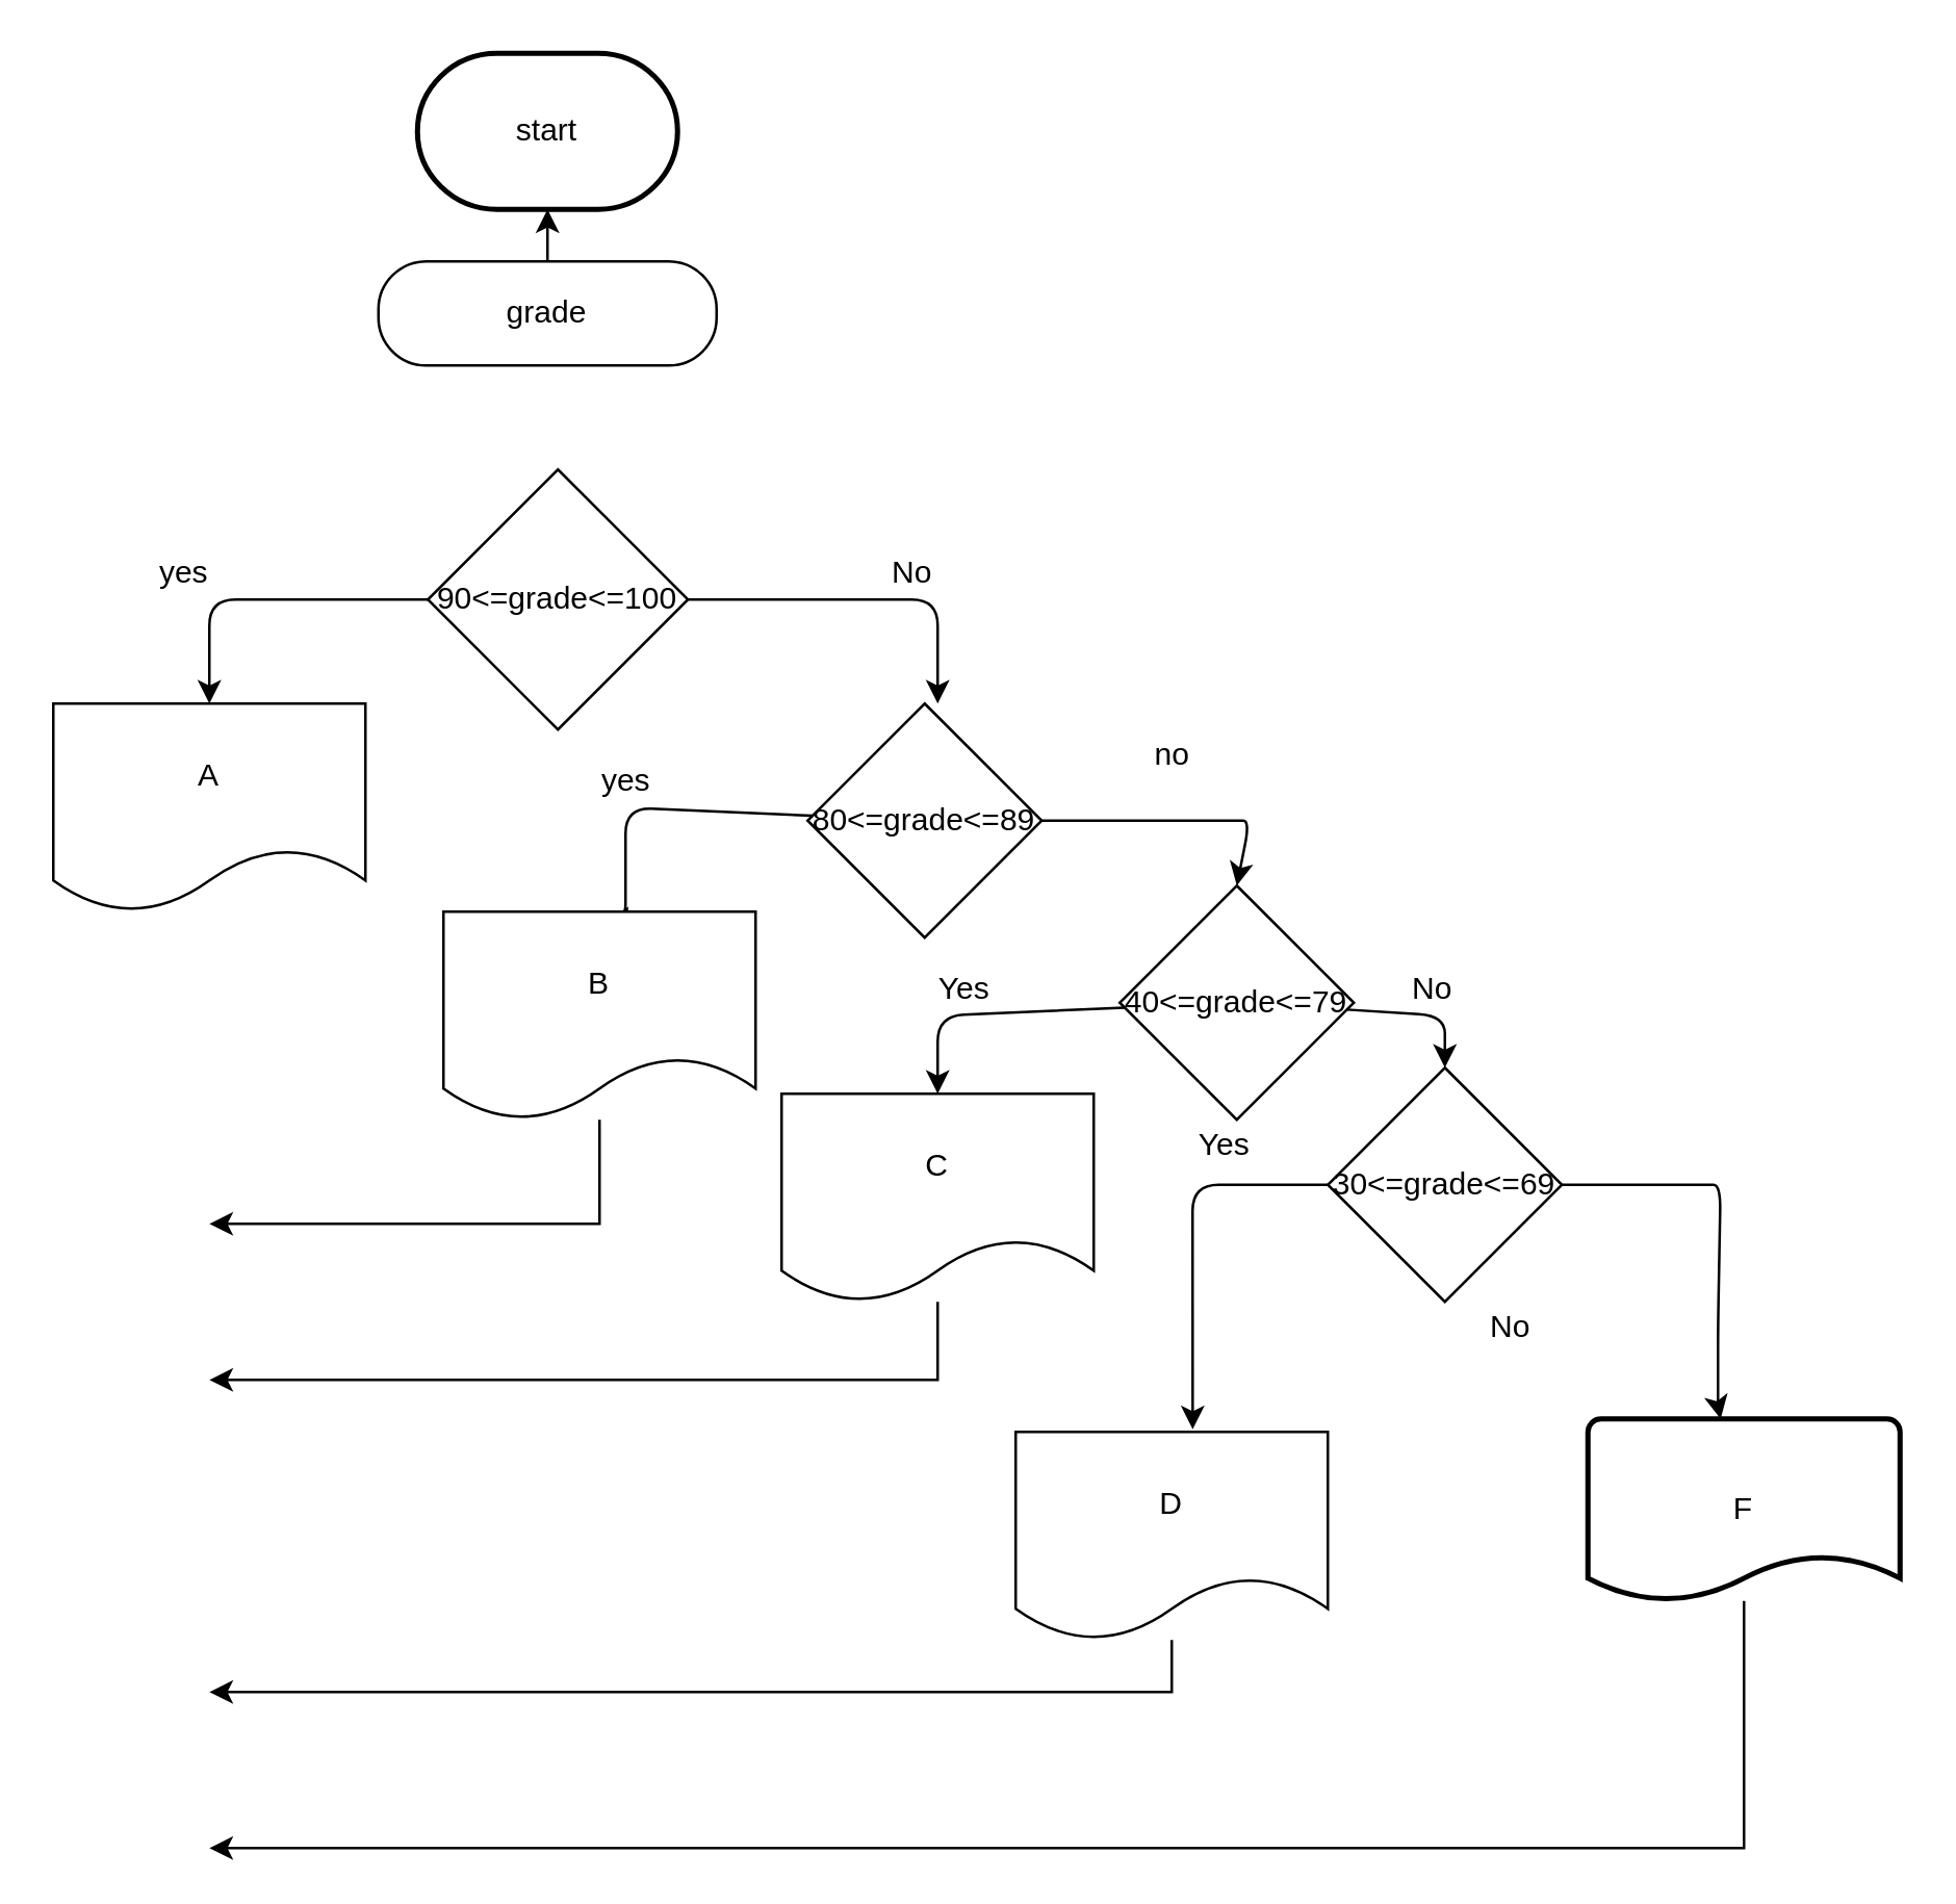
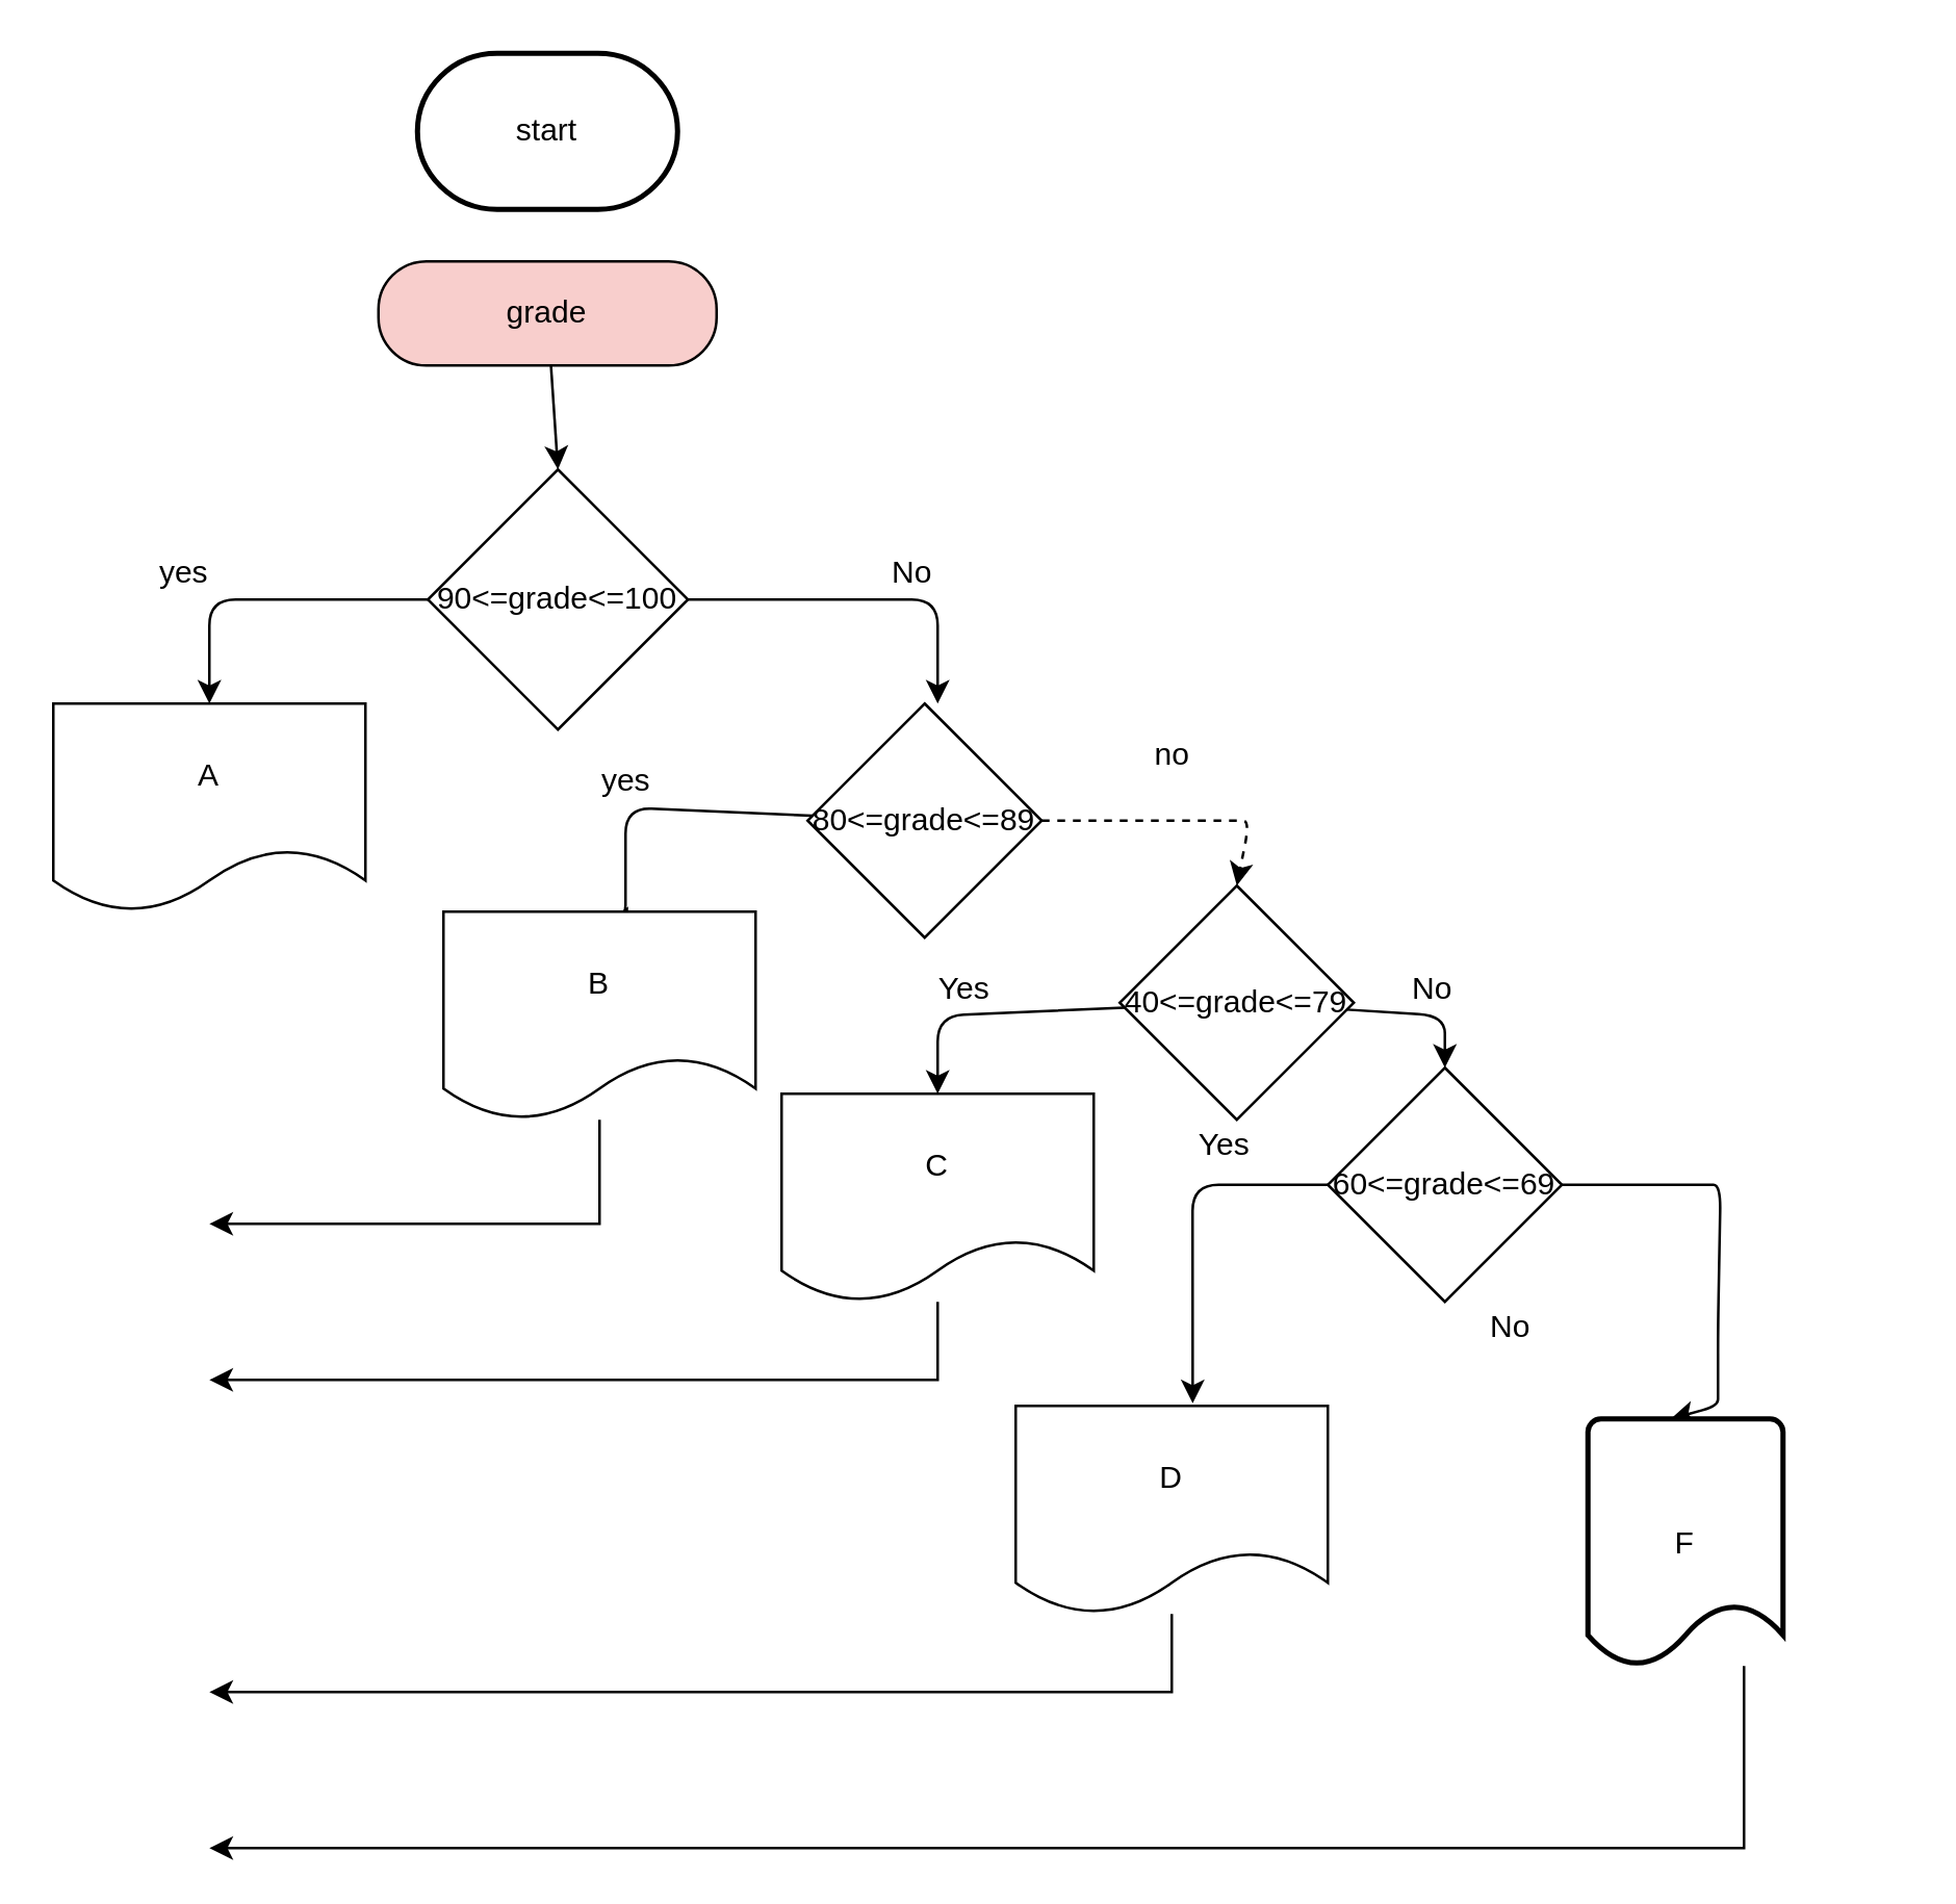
- <mxCell id="3" style="edgeStyle=none;html=1;" parent="1" source="4" target="2" edge="1"><mxGeometry relative="1" as="geometry" /></mxCell>
+ <mxCell id="3" style="edgeStyle=none;html=1;entryX=0.5;entryY=0;entryDx=0;entryDy=0;" parent="1" source="4" target="8" edge="1"><mxGeometry relative="1" as="geometry" /></mxCell>
- <mxCell id="4" value="grade" style="rounded=1;whiteSpace=wrap;html=1;arcSize=46;" parent="1" vertex="1"><mxGeometry x="145" y="100" width="130" height="40" as="geometry" /></mxCell>
+ <mxCell id="4" value="grade" style="rounded=1;whiteSpace=wrap;html=1;arcSize=46;fillColor=#f8cecc;" parent="1" vertex="1"><mxGeometry x="145" y="100" width="130" height="40" as="geometry" /></mxCell>
- <mxCell id="13" style="edgeStyle=none;html=1;entryX=0.5;entryY=0;entryDx=0;entryDy=0;" parent="1" source="14" target="20" edge="1"><mxGeometry relative="1" as="geometry"><mxPoint x="490" y="330" as="targetPoint" /><Array as="points"><mxPoint x="470" y="315" /><mxPoint x="480" y="315" /></Array></mxGeometry></mxCell>
+ <mxCell id="13" style="edgeStyle=none;html=1;entryX=0.5;entryY=0;entryDx=0;entryDy=0;dashed=1;" parent="1" source="14" target="20" edge="1"><mxGeometry relative="1" as="geometry"><mxPoint x="490" y="330" as="targetPoint" /><Array as="points"><mxPoint x="470" y="315" /><mxPoint x="480" y="315" /></Array></mxGeometry></mxCell>
- <mxCell id="25" value="30&amp;lt;=grade&amp;lt;=69" style="rhombus;whiteSpace=wrap;html=1;" parent="1" vertex="1"><mxGeometry x="510" y="410" width="90" height="90" as="geometry" /></mxCell>
+ <mxCell id="25" value="60&amp;lt;=grade&amp;lt;=69" style="rhombus;whiteSpace=wrap;html=1;" parent="1" vertex="1"><mxGeometry x="510" y="410" width="90" height="90" as="geometry" /></mxCell>
- <mxCell id="34" value="F" style="strokeWidth=2;html=1;shape=mxgraph.flowchart.document2;whiteSpace=wrap;size=0.25;" parent="1" vertex="1"><mxGeometry x="610" y="545" width="120" height="70" as="geometry" /></mxCell>
+ <mxCell id="34" value="F" style="strokeWidth=2;html=1;shape=mxgraph.flowchart.document2;whiteSpace=wrap;size=0.25;" parent="1" vertex="1"><mxGeometry x="610" y="545" width="75" height="95" as="geometry" /></mxCell>
- <mxCell id="27" value="D" style="shape=document;whiteSpace=wrap;html=1;boundedLbl=1;" parent="1" vertex="1"><mxGeometry x="390" y="550" width="120" height="80" as="geometry" /></mxCell>
+ <mxCell id="27" value="D" style="shape=document;whiteSpace=wrap;html=1;boundedLbl=1;" parent="1" vertex="1"><mxGeometry x="390" y="540" width="120" height="80" as="geometry" /></mxCell>
